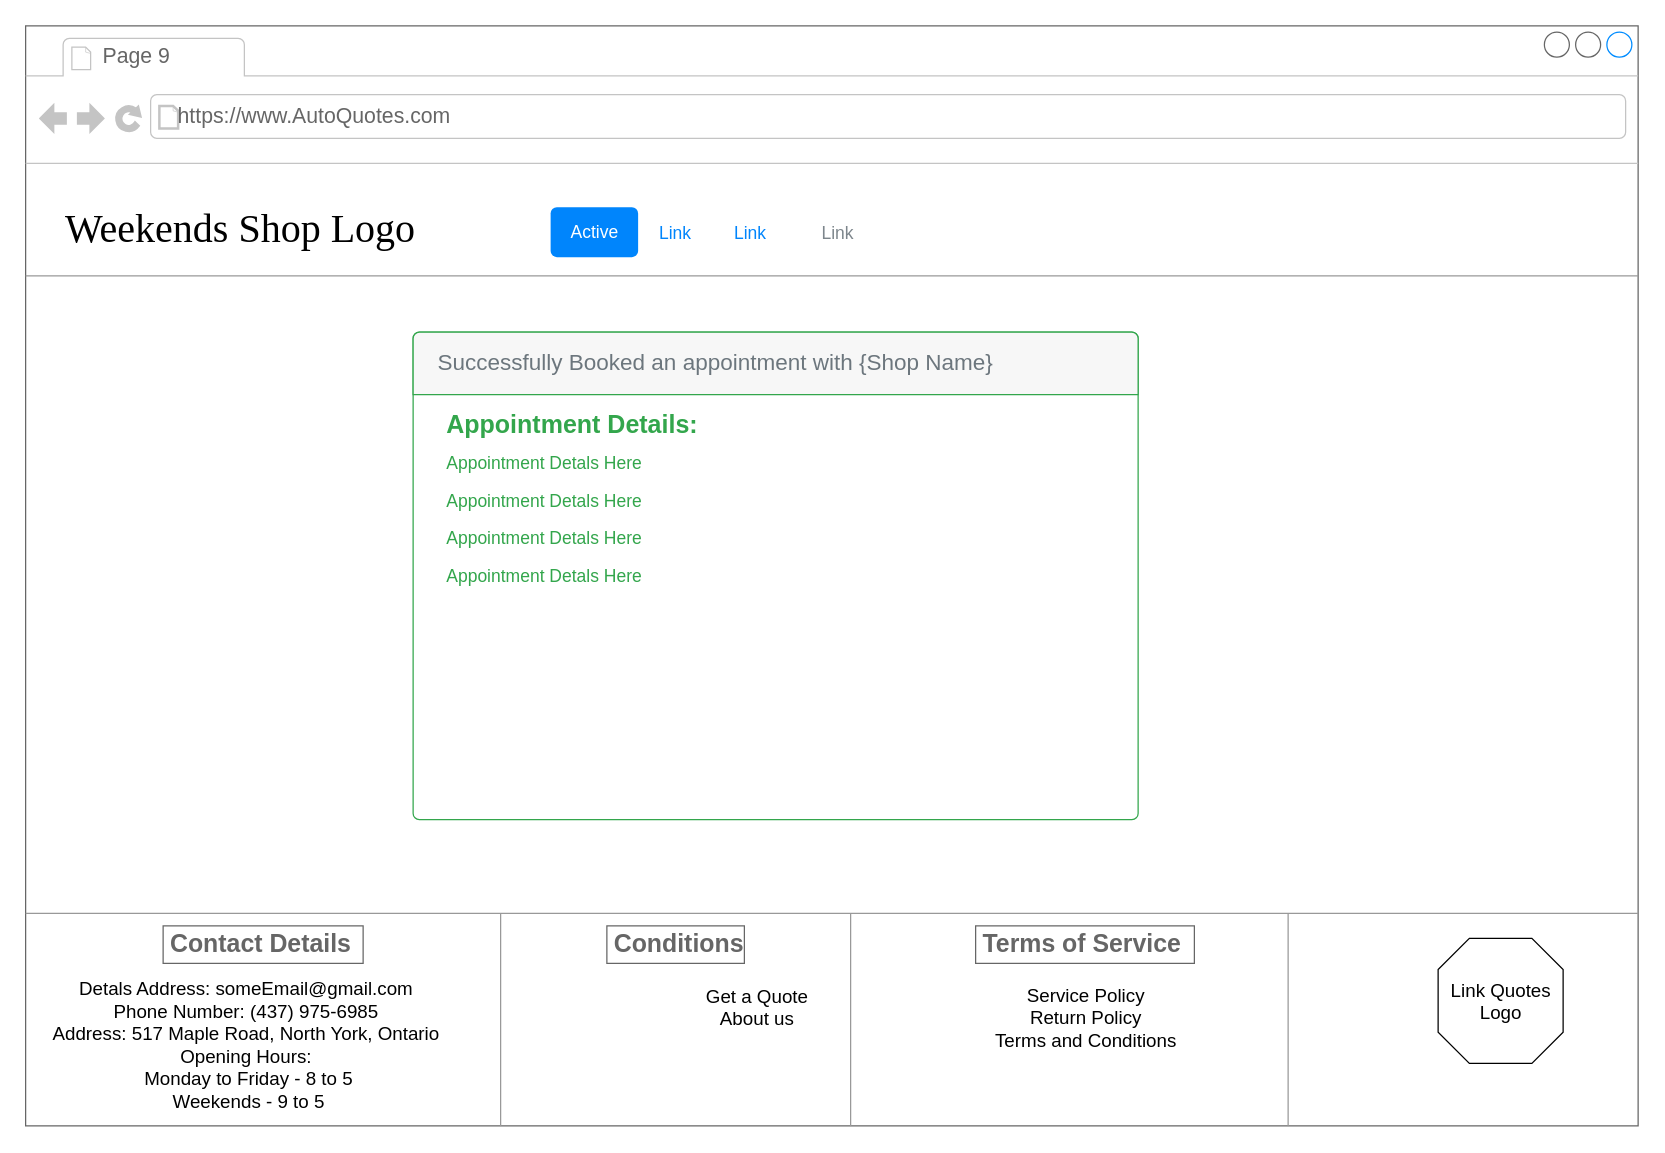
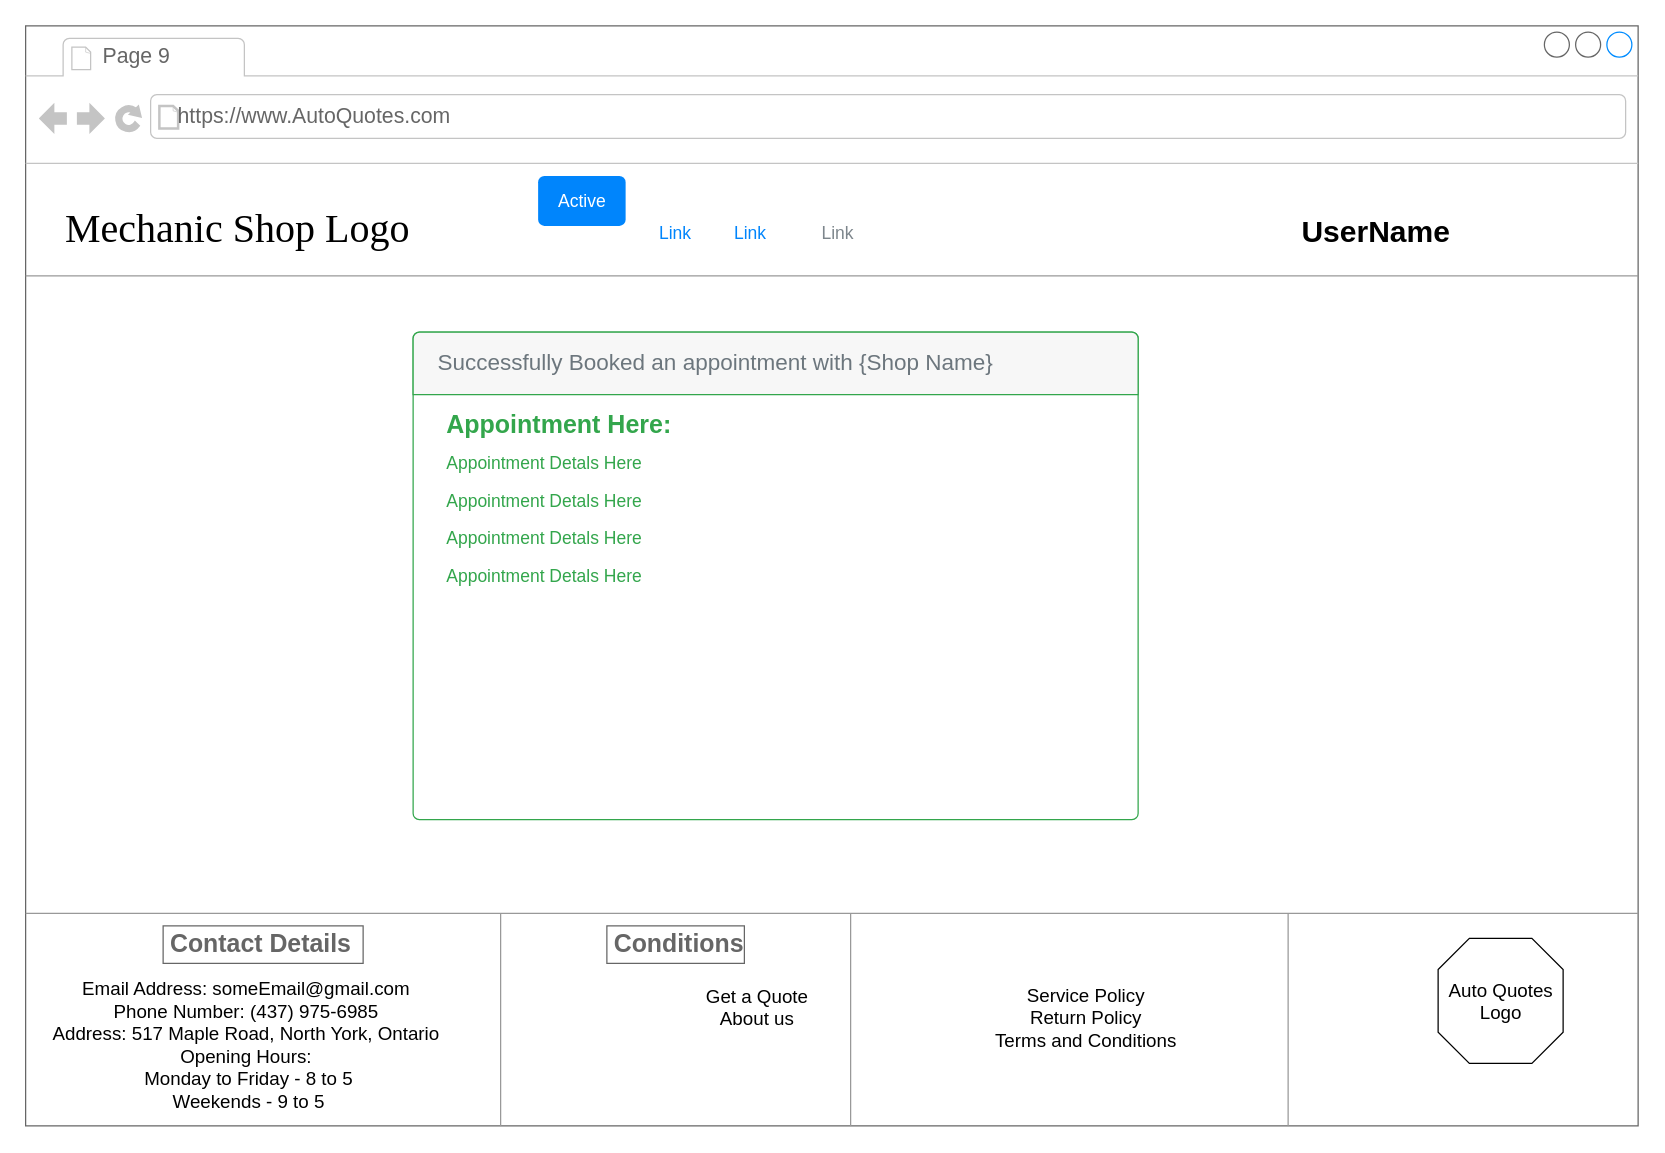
- <mxCell id="5" value="&lt;font style=&quot;font-size: 32px;&quot;&gt;Weekends Shop Logo&lt;/font&gt;" style="text;html=1;points=[];align=left;verticalAlign=top;spacingTop=-4;fontSize=30;fontFamily=Verdana" vertex="1" parent="2"><mxGeometry x="30" y="140" width="340" height="50" as="geometry" /></mxCell>
+ <mxCell id="5" value="&lt;font style=&quot;font-size: 32px;&quot;&gt;Mechanic Shop Logo&lt;/font&gt;" style="text;html=1;points=[];align=left;verticalAlign=top;spacingTop=-4;fontSize=30;fontFamily=Verdana" vertex="1" parent="2"><mxGeometry x="30" y="140" width="340" height="50" as="geometry" /></mxCell>
- <mxCell id="8" value="Active" style="html=1;shadow=0;dashed=0;shape=mxgraph.bootstrap.rrect;rSize=5;fillColor=#0085FC;strokeColor=none;fontSize=14;fontColor=#ffffff;" vertex="1" parent="2"><mxGeometry x="420" y="145" width="70" height="40" as="geometry" /></mxCell>
+ <mxCell id="8" value="Active" style="html=1;shadow=0;dashed=0;shape=mxgraph.bootstrap.rrect;rSize=5;fillColor=#0085FC;strokeColor=none;fontSize=14;fontColor=#ffffff;" vertex="1" parent="2"><mxGeometry x="410" y="120" width="70" height="40" as="geometry" /></mxCell>
+ <mxCell id="14" value="UserName" style="text;strokeColor=none;fillColor=none;html=1;fontSize=24;fontStyle=1;verticalAlign=middle;align=center;" vertex="1" parent="2"><mxGeometry x="1020" y="145" width="120" height="40" as="geometry" /></mxCell>
- <mxCell id="28" value="&lt;div style=&quot;&quot;&gt;&lt;span style=&quot;background-color: initial; font-size: 20px;&quot;&gt;&lt;font color=&quot;#33a64c&quot;&gt;&lt;b&gt;Appointment Details:&lt;/b&gt;&lt;/font&gt;&lt;/span&gt;&lt;/div&gt;" style="text;html=1;strokeColor=none;fillColor=none;align=left;verticalAlign=middle;whiteSpace=wrap;rounded=0;" vertex="1" parent="26"><mxGeometry x="25" y="55" width="530" height="35" as="geometry" /></mxCell>
+ <mxCell id="28" value="&lt;div style=&quot;&quot;&gt;&lt;span style=&quot;background-color: initial; font-size: 20px;&quot;&gt;&lt;font color=&quot;#33a64c&quot;&gt;&lt;b&gt;Appointment Here:&lt;/b&gt;&lt;/font&gt;&lt;/span&gt;&lt;/div&gt;" style="text;html=1;strokeColor=none;fillColor=none;align=left;verticalAlign=middle;whiteSpace=wrap;rounded=0;" vertex="1" parent="26"><mxGeometry x="25" y="55" width="530" height="35" as="geometry" /></mxCell>
- <mxCell id="18" value="&lt;h3&gt;Terms of Service&lt;/h3&gt;" style="strokeWidth=1;shadow=0;dashed=0;align=center;html=1;shape=mxgraph.mockup.text.textBox;fontColor=#666666;align=left;fontSize=17;spacingLeft=4;spacingTop=-3;strokeColor=#666666;mainText=" vertex="1" parent="2"><mxGeometry x="760" y="720" width="175" height="30" as="geometry" /></mxCell>
- <mxCell id="21" value="Link Quotes&lt;br&gt;Logo" style="text;html=1;align=center;verticalAlign=middle;resizable=0;points=[];autosize=1;strokeColor=none;fillColor=none;fontSize=15;" vertex="1" parent="2"><mxGeometry x="1125" y="755" width="110" height="50" as="geometry" /></mxCell>
+ <mxCell id="21" value="Auto Quotes&lt;br&gt;Logo" style="text;html=1;align=center;verticalAlign=middle;resizable=0;points=[];autosize=1;strokeColor=none;fillColor=none;fontSize=15;" vertex="1" parent="2"><mxGeometry x="1125" y="755" width="110" height="50" as="geometry" /></mxCell>
- <mxCell id="16" value="&lt;div style=&quot;text-align: center;&quot;&gt;&lt;span style=&quot;font-size: 15px; background-color: initial;&quot;&gt;Detals Address: someEmail@gmail.com&lt;/span&gt;&lt;/div&gt;&lt;font style=&quot;font-size: 15px;&quot;&gt;&lt;div style=&quot;text-align: center;&quot;&gt;&lt;span style=&quot;background-color: initial;&quot;&gt;Phone Number: (437) 975-6985&lt;/span&gt;&lt;/div&gt;&lt;div style=&quot;text-align: center;&quot;&gt;&lt;span style=&quot;background-color: initial;&quot;&gt;Address: 517 Maple Road, North York, Ontario&lt;/span&gt;&lt;/div&gt;&lt;div style=&quot;text-align: center;&quot;&gt;&lt;span style=&quot;background-color: initial;&quot;&gt;Opening Hours:&lt;/span&gt;&lt;/div&gt;&lt;span style=&quot;white-space: pre;&quot;&gt;&lt;div style=&quot;text-align: center;&quot;&gt;&lt;span style=&quot;background-color: initial;&quot;&gt; &lt;/span&gt;&lt;span style=&quot;background-color: initial; white-space: normal;&quot;&gt;Monday to Friday - 8 to 5&lt;/span&gt;&lt;/div&gt;&lt;/span&gt;&lt;span style=&quot;white-space: pre;&quot;&gt;&lt;div style=&quot;text-align: center;&quot;&gt;&lt;span style=&quot;background-color: initial;&quot;&gt; &lt;/span&gt;&lt;span style=&quot;background-color: initial; white-space: normal;&quot;&gt;Weekends - 9 to 5&lt;/span&gt;&lt;/div&gt;&lt;/span&gt;&lt;/font&gt;" style="text;spacingTop=-5;whiteSpace=wrap;html=1;align=left;fontSize=12;fontFamily=Helvetica;fillColor=none;strokeColor=none;" vertex="1" parent="2"><mxGeometry x="20" y="760" width="360" height="100" as="geometry" /></mxCell>
+ <mxCell id="16" value="&lt;div style=&quot;text-align: center;&quot;&gt;&lt;span style=&quot;font-size: 15px; background-color: initial;&quot;&gt;Email Address: someEmail@gmail.com&lt;/span&gt;&lt;/div&gt;&lt;font style=&quot;font-size: 15px;&quot;&gt;&lt;div style=&quot;text-align: center;&quot;&gt;&lt;span style=&quot;background-color: initial;&quot;&gt;Phone Number: (437) 975-6985&lt;/span&gt;&lt;/div&gt;&lt;div style=&quot;text-align: center;&quot;&gt;&lt;span style=&quot;background-color: initial;&quot;&gt;Address: 517 Maple Road, North York, Ontario&lt;/span&gt;&lt;/div&gt;&lt;div style=&quot;text-align: center;&quot;&gt;&lt;span style=&quot;background-color: initial;&quot;&gt;Opening Hours:&lt;/span&gt;&lt;/div&gt;&lt;span style=&quot;white-space: pre;&quot;&gt;&lt;div style=&quot;text-align: center;&quot;&gt;&lt;span style=&quot;background-color: initial;&quot;&gt; &lt;/span&gt;&lt;span style=&quot;background-color: initial; white-space: normal;&quot;&gt;Monday to Friday - 8 to 5&lt;/span&gt;&lt;/div&gt;&lt;/span&gt;&lt;span style=&quot;white-space: pre;&quot;&gt;&lt;div style=&quot;text-align: center;&quot;&gt;&lt;span style=&quot;background-color: initial;&quot;&gt; &lt;/span&gt;&lt;span style=&quot;background-color: initial; white-space: normal;&quot;&gt;Weekends - 9 to 5&lt;/span&gt;&lt;/div&gt;&lt;/span&gt;&lt;/font&gt;" style="text;spacingTop=-5;whiteSpace=wrap;html=1;align=left;fontSize=12;fontFamily=Helvetica;fillColor=none;strokeColor=none;" vertex="1" parent="2"><mxGeometry x="20" y="760" width="360" height="100" as="geometry" /></mxCell>
